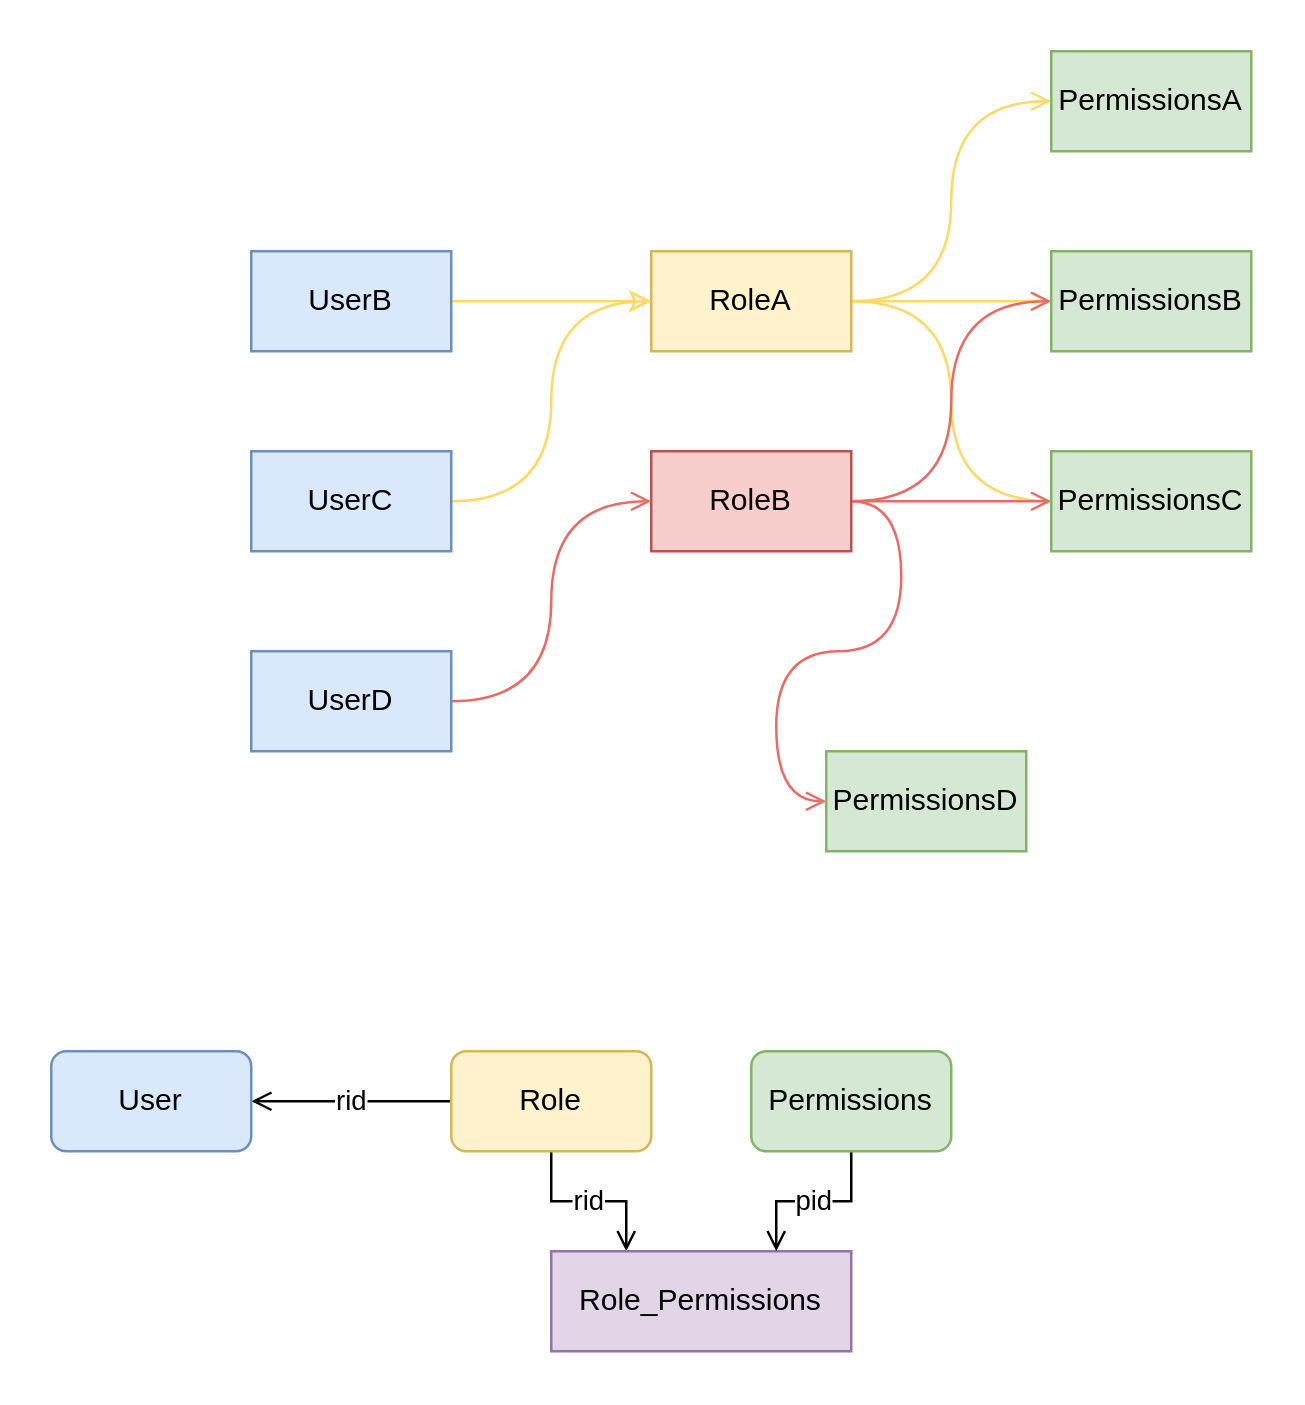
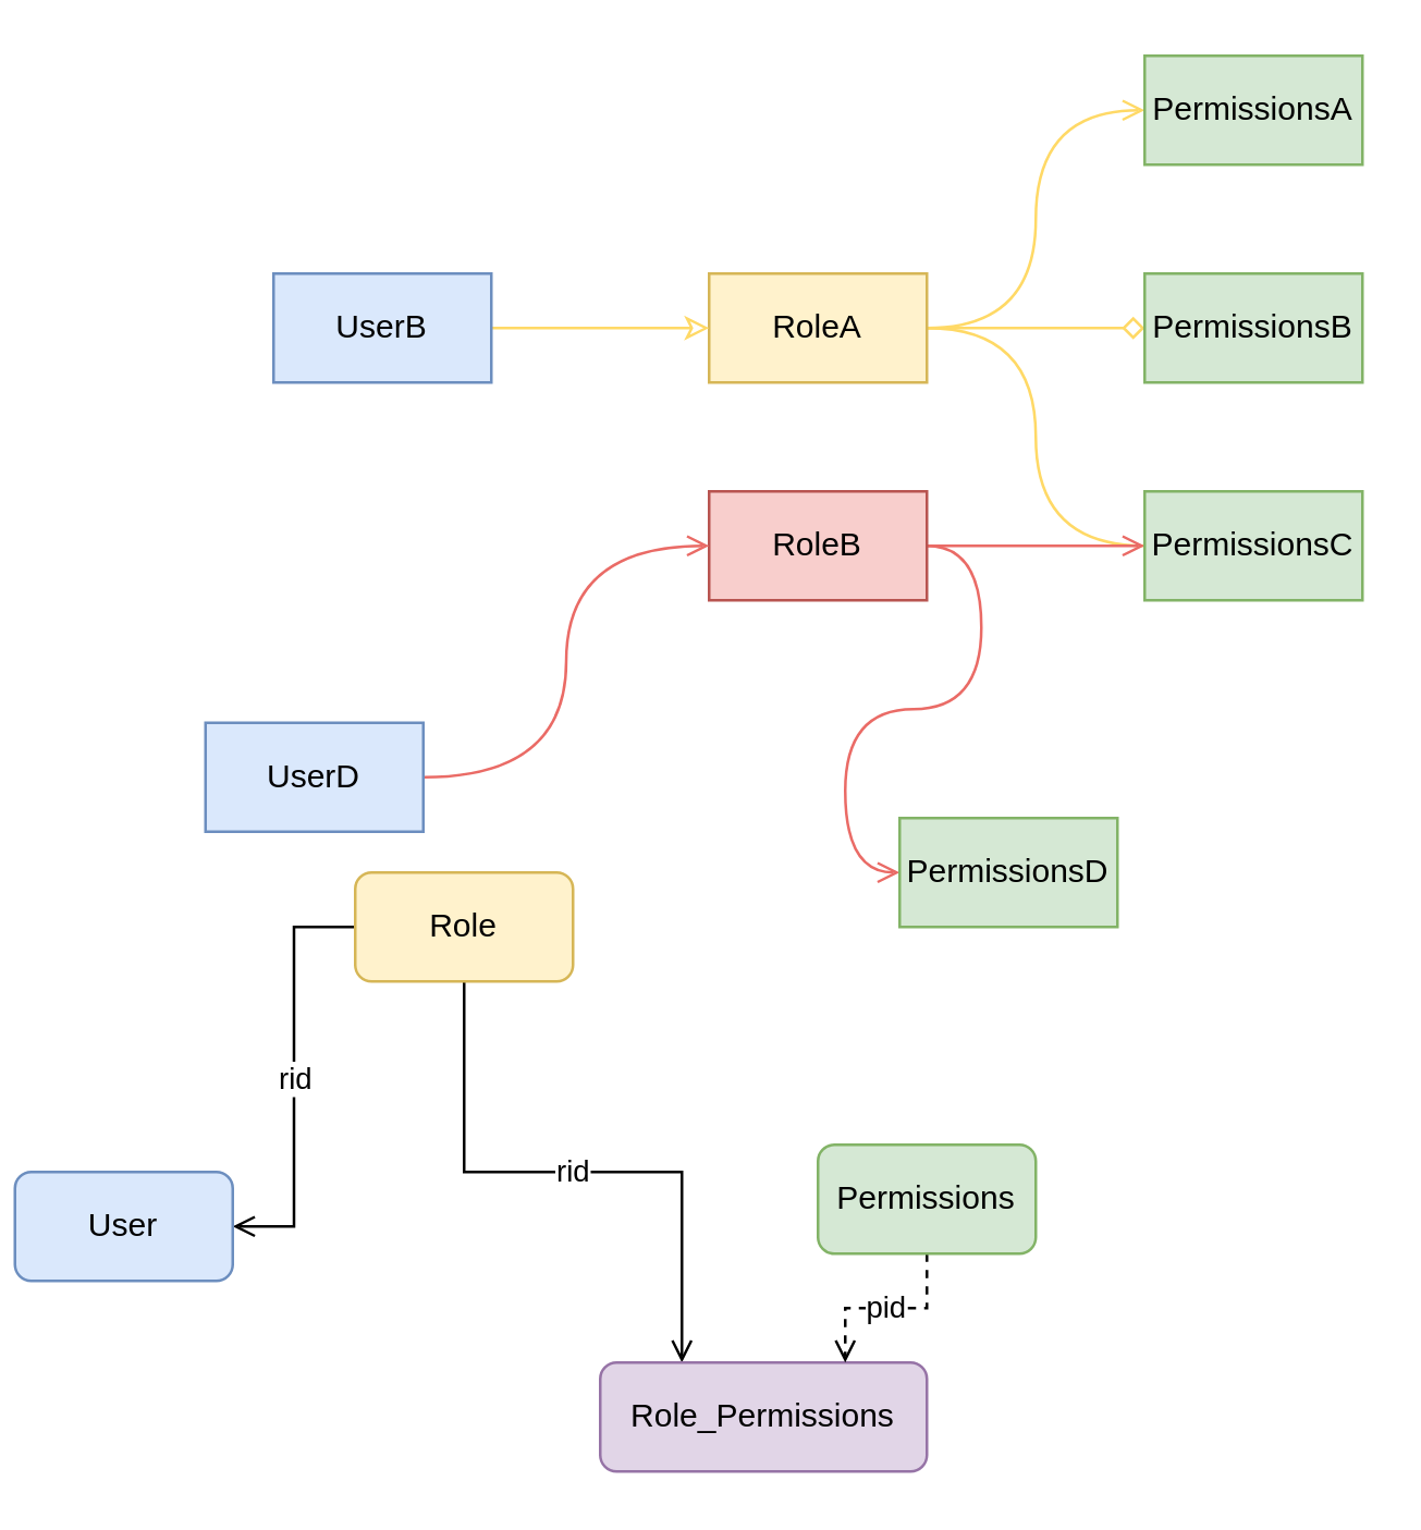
- <mxCell id="3" style="edgeStyle=orthogonalEdgeStyle;rounded=0;orthogonalLoop=1;jettySize=auto;html=1;exitX=1;exitY=0.5;exitDx=0;exitDy=0;entryX=0;entryY=0.5;entryDx=0;entryDy=0;endArrow=open;endFill=0;curved=1;strokeColor=#FFD966;" parent="1" source="5" target="17" edge="1"><mxGeometry relative="1" as="geometry" /></mxCell>
+ <mxCell id="3" style="edgeStyle=orthogonalEdgeStyle;rounded=0;orthogonalLoop=1;jettySize=auto;html=1;exitX=1;exitY=0.5;exitDx=0;exitDy=0;entryX=0;entryY=0.5;entryDx=0;entryDy=0;endArrow=diamond;endFill=0;curved=1;strokeColor=#FFD966;" parent="1" source="5" target="17" edge="1"><mxGeometry relative="1" as="geometry" /></mxCell>
- <mxCell id="9" style="edgeStyle=orthogonalEdgeStyle;rounded=0;orthogonalLoop=1;jettySize=auto;html=1;exitX=1;exitY=0.5;exitDx=0;exitDy=0;entryX=0;entryY=0.5;entryDx=0;entryDy=0;curved=1;endArrow=open;endFill=0;strokeColor=#FFD966;" parent="1" source="10" target="5" edge="1"><mxGeometry relative="1" as="geometry" /></mxCell>
- <mxCell id="13" style="edgeStyle=orthogonalEdgeStyle;rounded=0;orthogonalLoop=1;jettySize=auto;html=1;exitX=1;exitY=0.5;exitDx=0;exitDy=0;entryX=0;entryY=0.5;entryDx=0;entryDy=0;curved=1;endArrow=open;endFill=0;strokeColor=#EA6B66;" parent="1" source="14" target="17" edge="1"><mxGeometry relative="1" as="geometry" /></mxCell>
- <mxCell id="10" value="UserC" style="rounded=0;whiteSpace=wrap;html=1;fillColor=#dae8fc;strokeColor=#6c8ebf;" parent="1" vertex="1"><mxGeometry x="100" y="180" width="80" height="40" as="geometry" /></mxCell>
- <mxCell id="16" value="UserD" style="rounded=0;whiteSpace=wrap;html=1;fillColor=#dae8fc;strokeColor=#6c8ebf;" parent="1" vertex="1"><mxGeometry x="100" y="260" width="80" height="40" as="geometry" /></mxCell>
+ <mxCell id="16" value="UserD" style="rounded=0;whiteSpace=wrap;html=1;fillColor=#dae8fc;strokeColor=#6c8ebf;" parent="1" vertex="1"><mxGeometry x="75" y="265" width="80" height="40" as="geometry" /></mxCell>
- <mxCell id="21" value="User" style="rounded=1;whiteSpace=wrap;html=1;fillColor=#dae8fc;strokeColor=#6c8ebf;" vertex="1" parent="1"><mxGeometry x="20" y="420" width="80" height="40" as="geometry" /></mxCell>
+ <mxCell id="21" value="User" style="rounded=1;whiteSpace=wrap;html=1;fillColor=#dae8fc;strokeColor=#6c8ebf;" vertex="1" parent="1"><mxGeometry x="5" y="430" width="80" height="40" as="geometry" /></mxCell>
- <mxCell id="23" value="Role" style="rounded=1;whiteSpace=wrap;html=1;fillColor=#fff2cc;strokeColor=#d6b656;" vertex="1" parent="1"><mxGeometry x="180" y="420" width="80" height="40" as="geometry" /></mxCell>
+ <mxCell id="23" value="Role" style="rounded=1;whiteSpace=wrap;html=1;fillColor=#fff2cc;strokeColor=#d6b656;" vertex="1" parent="1"><mxGeometry x="130" y="320" width="80" height="40" as="geometry" /></mxCell>
- <mxCell id="25" value="pid" style="edgeStyle=orthogonalEdgeStyle;rounded=0;orthogonalLoop=1;jettySize=auto;html=1;exitX=0.5;exitY=1;exitDx=0;exitDy=0;entryX=0.75;entryY=0;entryDx=0;entryDy=0;endArrow=open;endFill=0;" edge="1" parent="1" source="26" target="24"><mxGeometry relative="1" as="geometry" /></mxCell>
+ <mxCell id="25" value="pid" style="edgeStyle=orthogonalEdgeStyle;rounded=0;orthogonalLoop=1;jettySize=auto;html=1;exitX=0.5;exitY=1;exitDx=0;exitDy=0;entryX=0.75;entryY=0;entryDx=0;entryDy=0;endArrow=open;endFill=0;dashed=1;" edge="1" parent="1" source="26" target="24"><mxGeometry relative="1" as="geometry" /></mxCell>
- <mxCell id="24" value="Role_Permissions" style="whiteSpace=wrap;html=1;fillColor=#e1d5e7;strokeColor=#9673a6;rounded=0;" vertex="1" parent="1"><mxGeometry x="220" y="500" width="120" height="40" as="geometry" /></mxCell>
+ <mxCell id="24" value="Role_Permissions" style="rounded=1;whiteSpace=wrap;html=1;fillColor=#e1d5e7;strokeColor=#9673a6;" vertex="1" parent="1"><mxGeometry x="220" y="500" width="120" height="40" as="geometry" /></mxCell>
